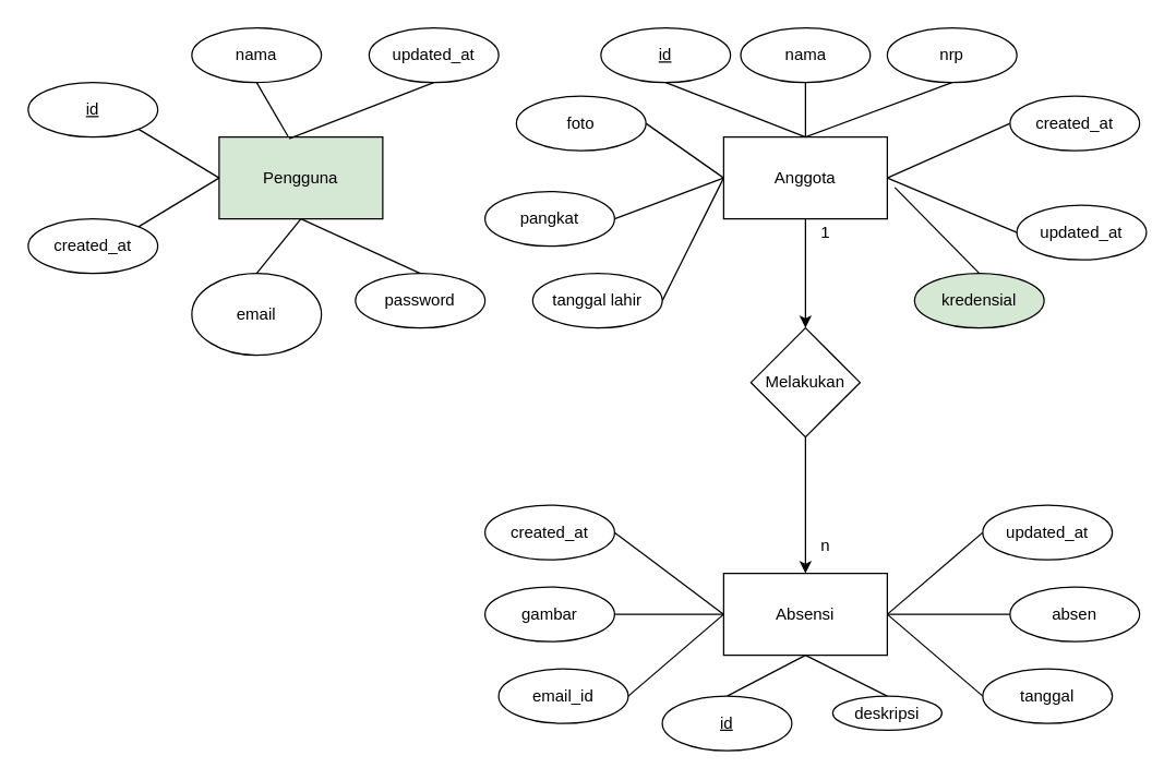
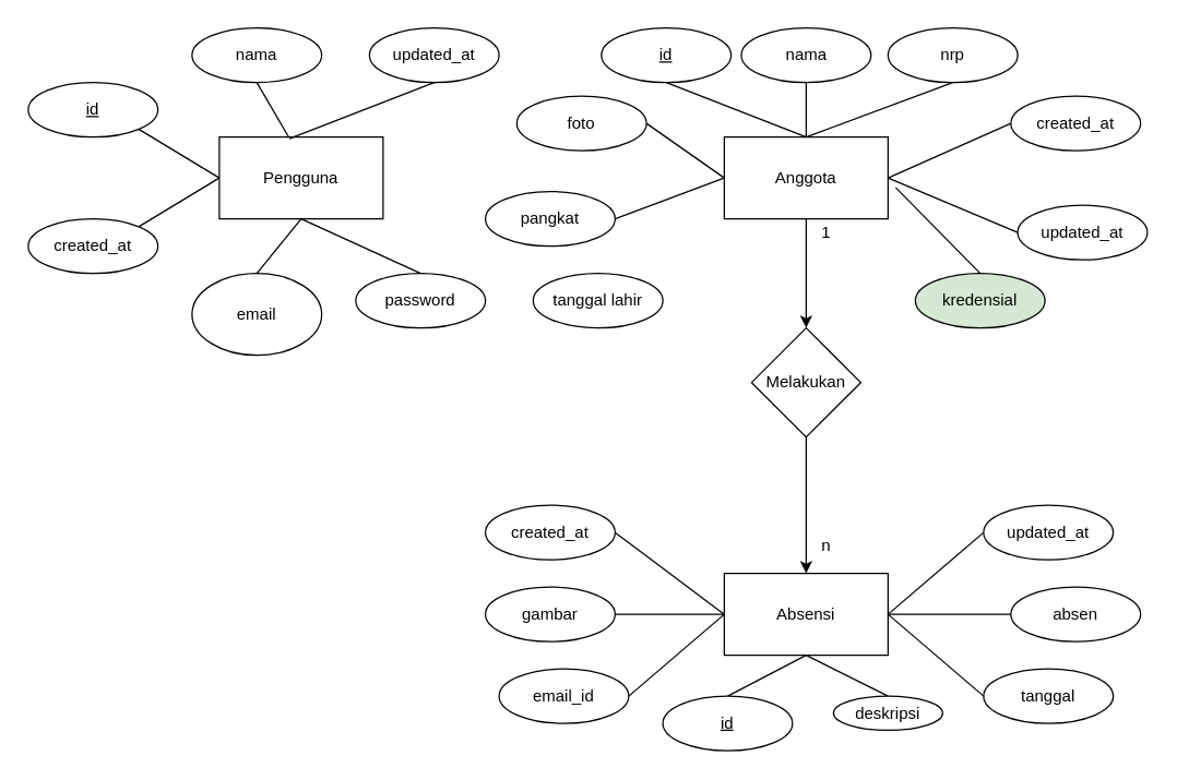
- <mxCell id="2" value="Pengguna" style="whiteSpace=wrap;html=1;fillColor=#d5e8d4;" parent="1" vertex="1"><mxGeometry x="160" y="100" width="120" height="60" as="geometry" /></mxCell>
+ <mxCell id="2" value="Pengguna" style="whiteSpace=wrap;html=1;" parent="1" vertex="1"><mxGeometry x="160" y="100" width="120" height="60" as="geometry" /></mxCell>
- <mxCell id="37" style="edgeStyle=none;rounded=0;orthogonalLoop=1;jettySize=auto;html=1;exitX=1;exitY=0.5;exitDx=0;exitDy=0;entryX=0;entryY=0.5;entryDx=0;entryDy=0;endArrow=none;endFill=0;" parent="1" source="38" target="4" edge="1"><mxGeometry relative="1" as="geometry" /></mxCell>
